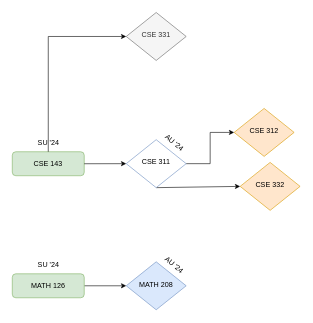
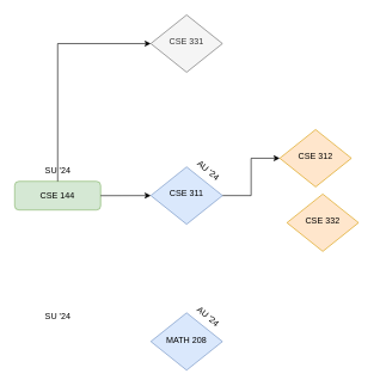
- <mxCell id="12" value="CSE 143" style="rounded=1;whiteSpace=wrap;html=1;fontSize=12;glass=0;strokeWidth=1;shadow=0;fillColor=#d5e8d4;strokeColor=#82b366;" parent="11" vertex="1"><mxGeometry y="30" width="120" height="40" as="geometry" /></mxCell>
+ <mxCell id="12" value="CSE 144" style="rounded=1;whiteSpace=wrap;html=1;fontSize=12;glass=0;strokeWidth=1;shadow=0;fillColor=#d5e8d4;strokeColor=#82b366;" parent="11" vertex="1"><mxGeometry y="30" width="120" height="40" as="geometry" /></mxCell>
- <mxCell id="15" value="CSE 311" style="rhombus;whiteSpace=wrap;html=1;shadow=0;fontFamily=Helvetica;fontSize=12;align=center;strokeWidth=1;spacing=6;spacingTop=-4;fillColor=#ffffff;strokeColor=#6c8ebf;" parent="14" vertex="1"><mxGeometry y="25.774" width="100" height="80" as="geometry" /></mxCell>
+ <mxCell id="15" value="CSE 311" style="rhombus;whiteSpace=wrap;html=1;shadow=0;fontFamily=Helvetica;fontSize=12;align=center;strokeWidth=1;spacing=6;spacingTop=-4;fillColor=#dae8fc;strokeColor=#6c8ebf;" parent="14" vertex="1"><mxGeometry y="25.774" width="100" height="80" as="geometry" /></mxCell>
- <mxCell id="6" value="" style="endArrow=classic;html=1;rounded=0;entryX=0;entryY=0.5;entryDx=0;entryDy=0;exitX=0.5;exitY=1;exitDx=0;exitDy=0;" edge="1" parent="1" source="15" target="5"><mxGeometry width="50" height="50" relative="1" as="geometry"><mxPoint x="285" y="70" as="sourcePoint" /><mxPoint x="360" y="100" as="targetPoint" /></mxGeometry></mxCell>
- <mxCell id="9" value="MATH 126" style="rounded=1;whiteSpace=wrap;html=1;fillColor=#d5e8d4;strokeColor=#82b366;" vertex="1" parent="8"><mxGeometry y="30" width="120" height="40" as="geometry" /></mxCell>
- <mxCell id="3" value="" style="endArrow=classic;html=1;rounded=0;exitX=1;exitY=0.5;exitDx=0;exitDy=0;entryX=0;entryY=0.5;entryDx=0;entryDy=0;" edge="1" parent="1" source="9" target="18"><mxGeometry width="50" height="50" relative="1" as="geometry"><mxPoint x="130" y="280" as="sourcePoint" /><mxPoint x="180" y="230" as="targetPoint" /></mxGeometry></mxCell>
